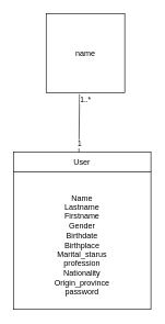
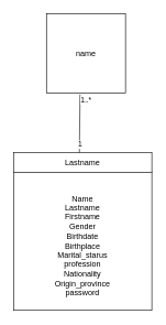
- <mxCell id="3" value="User" style="rounded=0;whiteSpace=wrap;html=1;" parent="1" vertex="1"><mxGeometry x="20" y="230" width="210" height="30" as="geometry" /></mxCell>
+ <mxCell id="3" value="Lastname" style="rounded=0;whiteSpace=wrap;html=1;" parent="1" vertex="1"><mxGeometry x="20" y="230" width="210" height="30" as="geometry" /></mxCell>
